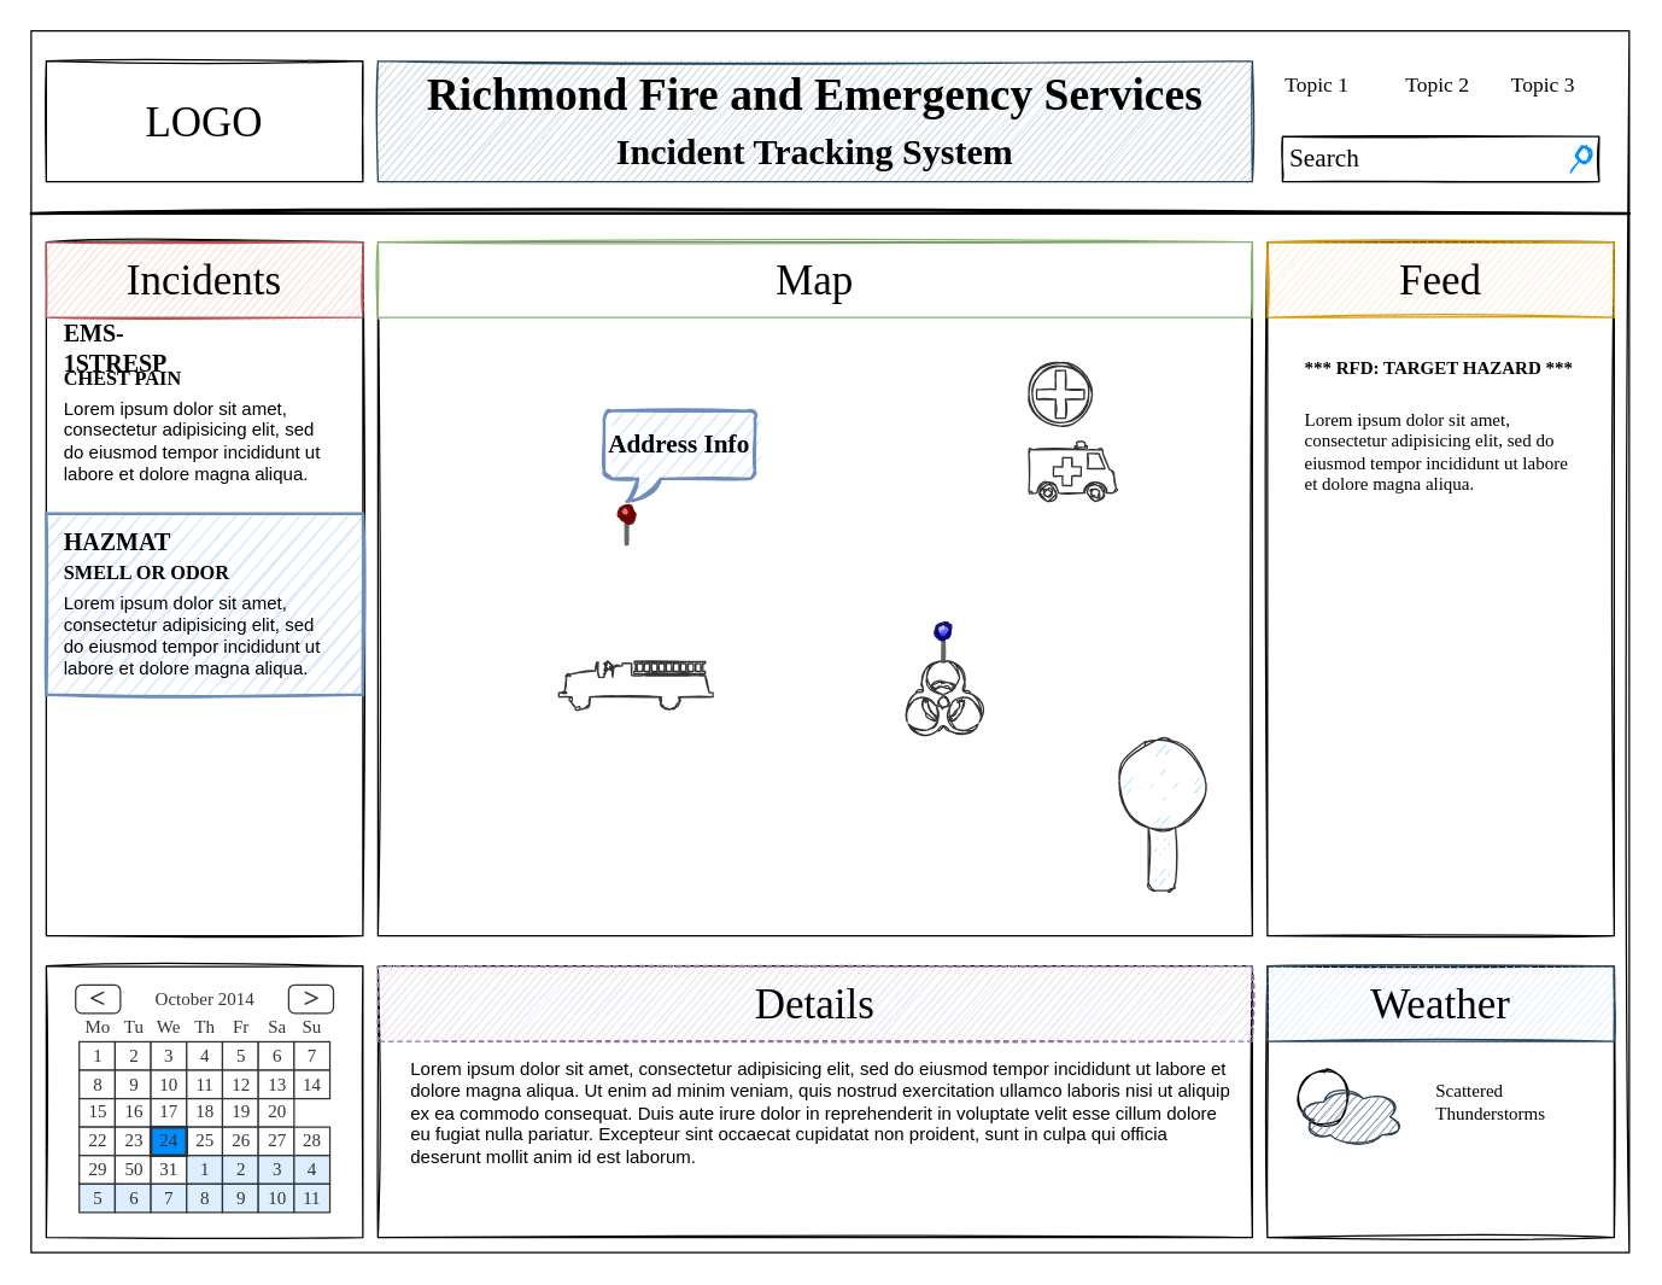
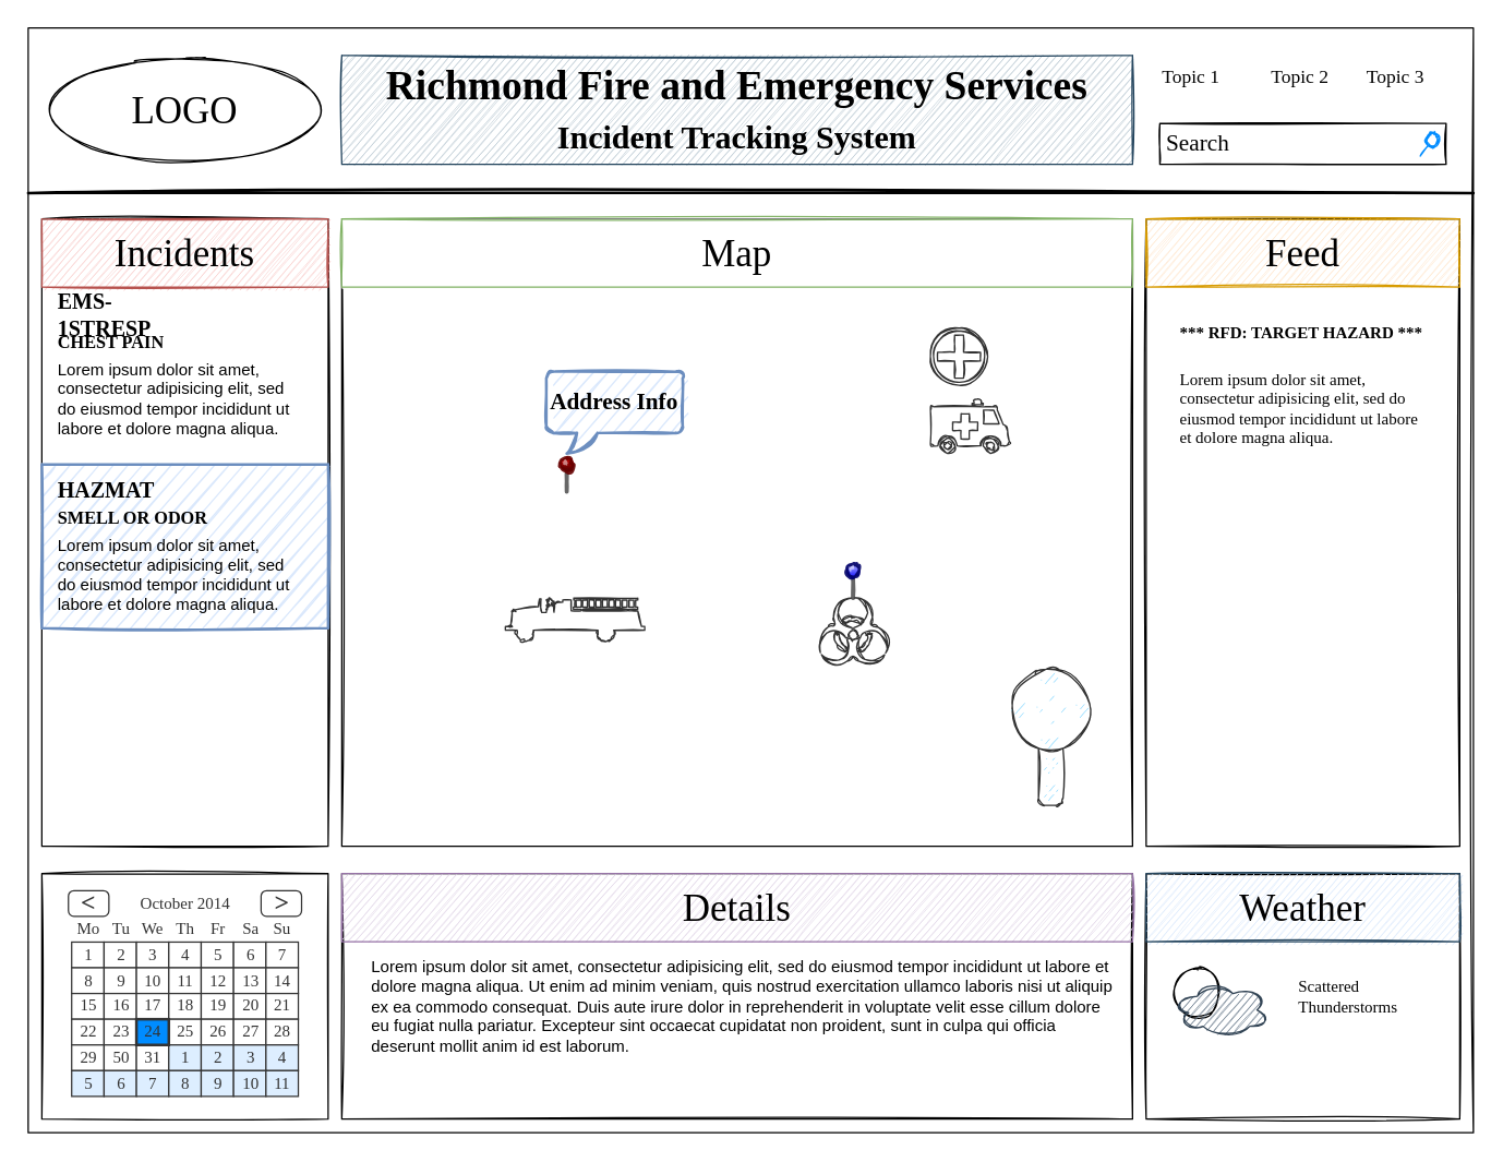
- <mxCell id="4" value="LOGO" style="whiteSpace=wrap;html=1;rounded=0;shadow=0;labelBackgroundColor=none;strokeWidth=1;fontFamily=Architects Daughter;fontSize=28;align=center;comic=1;FType=g;sketch=1;" parent="1" vertex="1"><mxGeometry x="30" y="40" width="210" height="80" as="geometry" /></mxCell>
+ <mxCell id="4" value="LOGO" style="ellipse;whiteSpace=wrap;html=1;shadow=0;labelBackgroundColor=none;strokeWidth=1;fontFamily=Architects Daughter;fontSize=28;align=center;comic=1;FType=g;sketch=1;" parent="1" vertex="1"><mxGeometry x="30" y="40" width="210" height="80" as="geometry" /></mxCell>
- <mxCell id="17" value="Details" style="whiteSpace=wrap;html=1;rounded=0;shadow=0;labelBackgroundColor=none;strokeWidth=1;fontFamily=Architects Daughter;fontSize=28;align=center;comic=1;sketch=1;fillColor=#e1d5e7;strokeColor=#9673a6;dashed=1;" parent="1" vertex="1"><mxGeometry x="250" y="640" width="580" height="50" as="geometry" /></mxCell>
+ <mxCell id="17" value="Details" style="whiteSpace=wrap;html=1;rounded=0;shadow=0;labelBackgroundColor=none;strokeWidth=1;fontFamily=Architects Daughter;fontSize=28;align=center;comic=1;sketch=1;fillColor=#e1d5e7;strokeColor=#9673a6;" parent="1" vertex="1"><mxGeometry x="250" y="640" width="580" height="50" as="geometry" /></mxCell>
+ <mxCell id="58" value="21" style="strokeWidth=1;shadow=0;dashed=0;align=center;html=1;shape=mxgraph.mockup.forms.rrect;rSize=0;fontFamily=Architects Daughter;fontColor=#333333;strokeColor=#333333;" parent="27" vertex="1"><mxGeometry x="154.375" y="82.971" width="23.75" height="18.857" as="geometry" /></mxCell>
